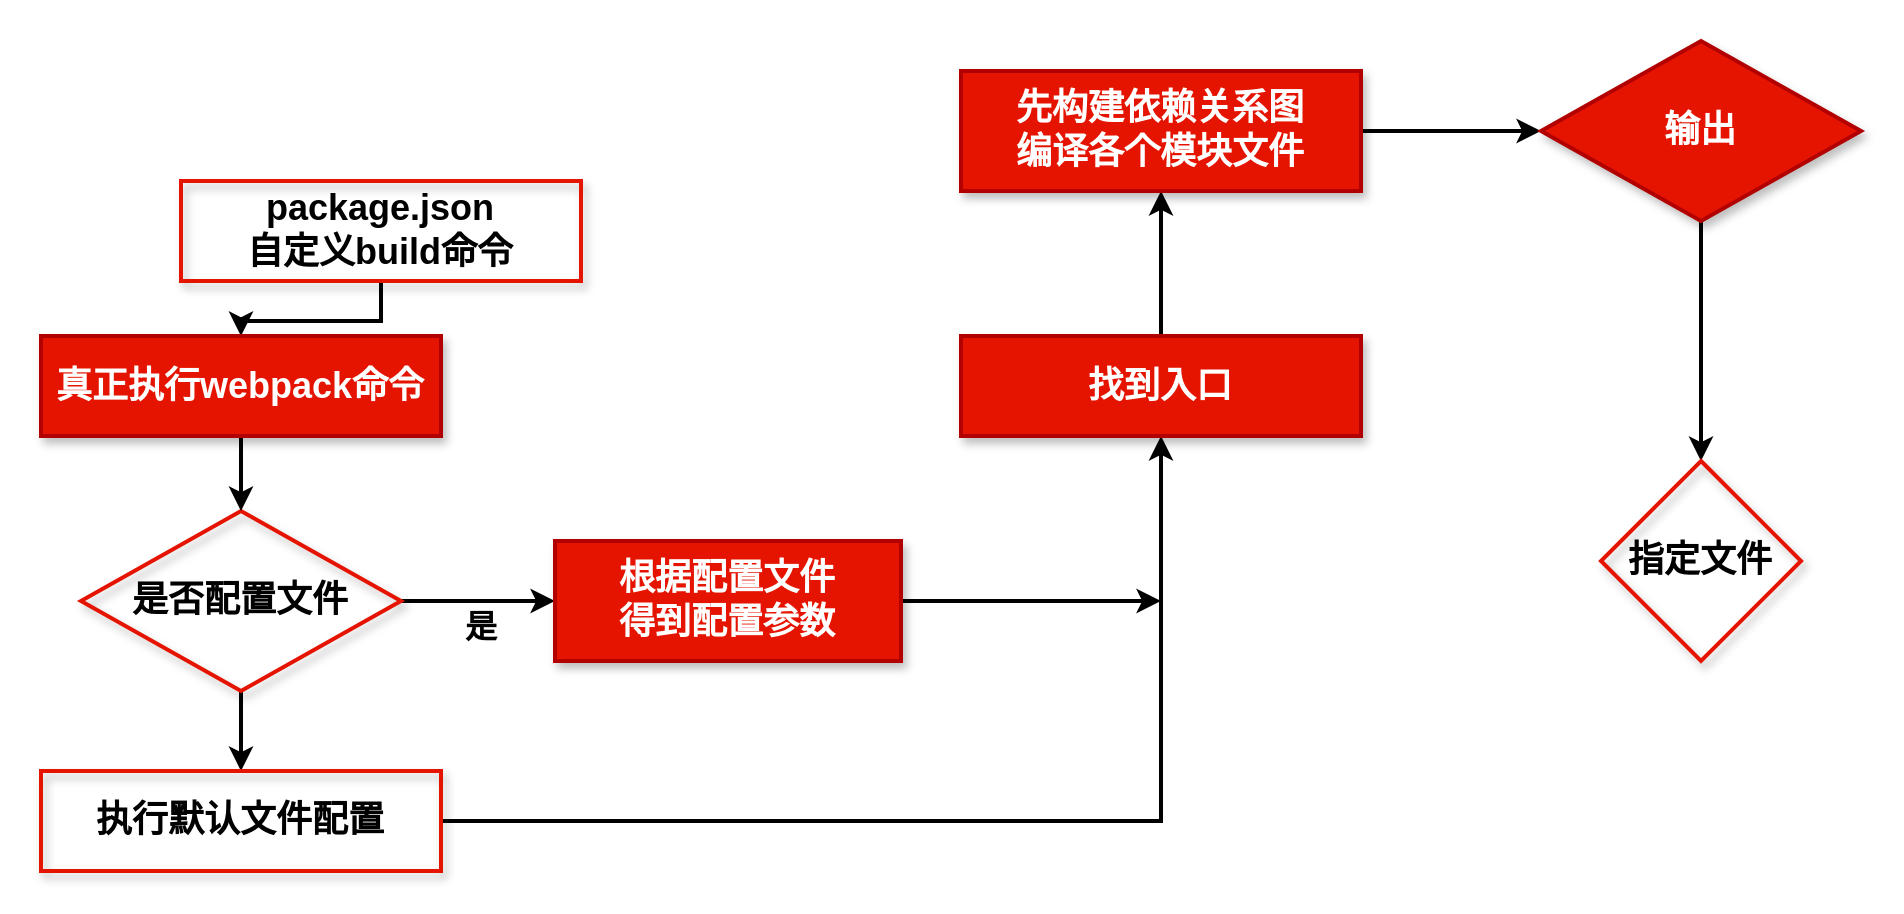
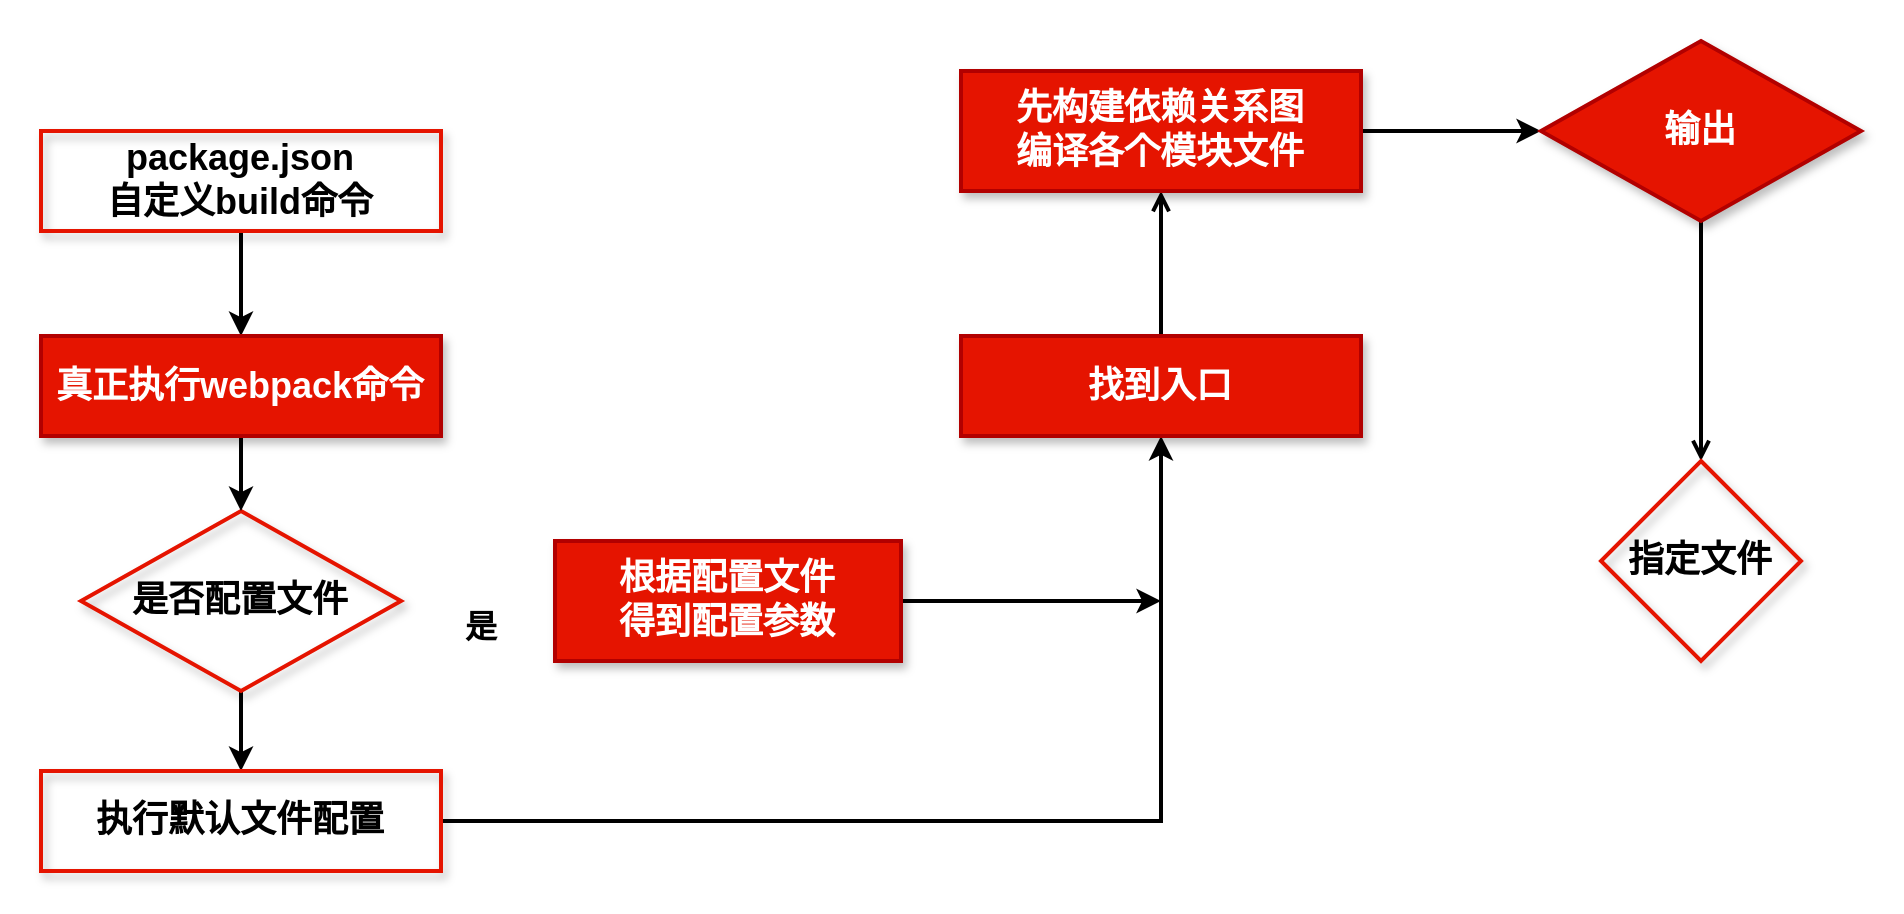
- <mxCell id="14" style="edgeStyle=orthogonalEdgeStyle;rounded=0;orthogonalLoop=1;jettySize=auto;html=1;entryX=0.5;entryY=1;entryDx=0;entryDy=0;strokeWidth=2;" edge="1" parent="1" source="15" target="17"><mxGeometry relative="1" as="geometry" /></mxCell>
+ <mxCell id="14" style="edgeStyle=orthogonalEdgeStyle;rounded=0;orthogonalLoop=1;jettySize=auto;html=1;entryX=0.5;entryY=1;entryDx=0;entryDy=0;strokeWidth=2;endArrow=open;" edge="1" parent="1" source="15" target="17"><mxGeometry relative="1" as="geometry" /></mxCell>
- <mxCell id="3" value="&lt;b&gt;&lt;font color=&quot;#000000&quot; style=&quot;font-size: 18px;&quot;&gt;package.json&lt;br&gt;自定义build命令&lt;br&gt;&lt;/font&gt;&lt;/b&gt;" style="rounded=0;whiteSpace=wrap;html=1;fillColor=none;strokeColor=#E51400;shadow=1;fontColor=#ffffff;strokeWidth=2;" parent="1" vertex="1"><mxGeometry x="90" y="90" width="200" height="50" as="geometry" /></mxCell>
+ <mxCell id="3" value="&lt;b&gt;&lt;font color=&quot;#000000&quot; style=&quot;font-size: 18px;&quot;&gt;package.json&lt;br&gt;自定义build命令&lt;br&gt;&lt;/font&gt;&lt;/b&gt;" style="rounded=0;whiteSpace=wrap;html=1;fillColor=none;strokeColor=#E51400;shadow=1;fontColor=#ffffff;strokeWidth=2;" parent="1" vertex="1"><mxGeometry x="20" y="65" width="200" height="50" as="geometry" /></mxCell>
- <mxCell id="18" style="edgeStyle=orthogonalEdgeStyle;rounded=0;orthogonalLoop=1;jettySize=auto;html=1;exitX=0.5;exitY=1;exitDx=0;exitDy=0;entryX=0.5;entryY=0;entryDx=0;entryDy=0;strokeWidth=2;" edge="1" parent="1" source="19" target="20"><mxGeometry relative="1" as="geometry" /></mxCell>
+ <mxCell id="18" style="edgeStyle=orthogonalEdgeStyle;rounded=0;orthogonalLoop=1;jettySize=auto;html=1;exitX=0.5;exitY=1;exitDx=0;exitDy=0;entryX=0.5;entryY=0;entryDx=0;entryDy=0;strokeWidth=2;endArrow=open;" edge="1" parent="1" source="19" target="20"><mxGeometry relative="1" as="geometry" /></mxCell>
- <mxCell id="4" style="edgeStyle=orthogonalEdgeStyle;rounded=0;orthogonalLoop=1;jettySize=auto;html=1;exitX=1;exitY=0.5;exitDx=0;exitDy=0;entryX=0;entryY=0.5;entryDx=0;entryDy=0;strokeWidth=2;" parent="1" source="6" target="10" edge="1"><mxGeometry relative="1" as="geometry" /></mxCell>
